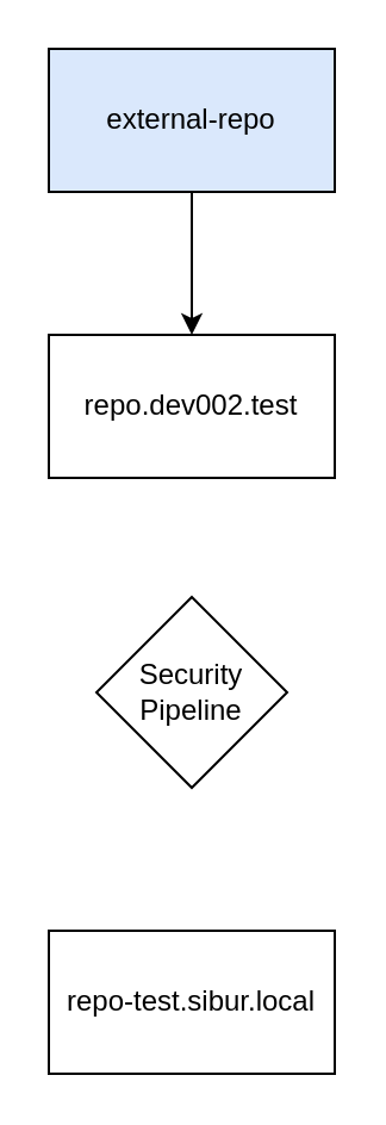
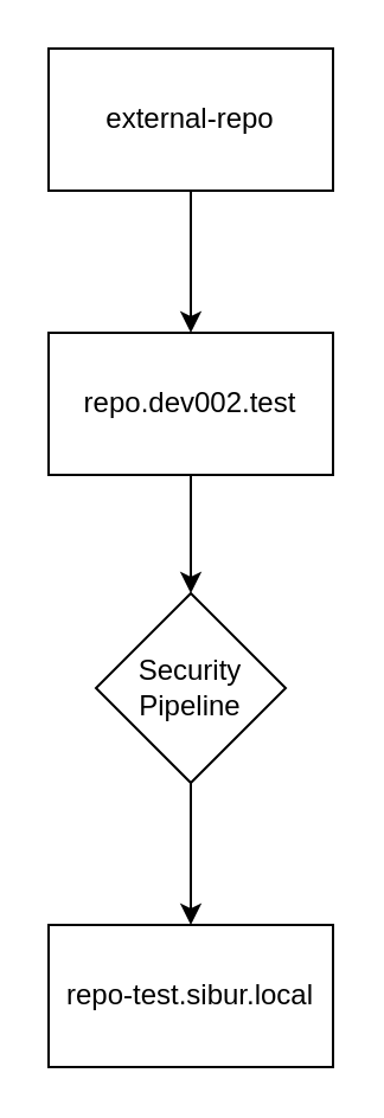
- <mxCell id="4" value="external-repo" style="rounded=0;whiteSpace=wrap;html=1;fillColor=#dae8fc;" vertex="1" parent="1"><mxGeometry x="20" y="20" width="120" height="60" as="geometry" /></mxCell>
+ <mxCell id="4" value="external-repo" style="rounded=0;whiteSpace=wrap;html=1;" vertex="1" parent="1"><mxGeometry x="20" y="20" width="120" height="60" as="geometry" /></mxCell>
+ <mxCell id="6" value="" style="endArrow=classic;html=1;rounded=0;entryX=0.5;entryY=0;entryDx=0;entryDy=0;exitX=0.5;exitY=1;exitDx=0;exitDy=0;" edge="1" parent="1" source="3" target="7"><mxGeometry width="50" height="50" relative="1" as="geometry"><mxPoint x="40" y="240" as="sourcePoint" /><mxPoint x="40" y="170" as="targetPoint" /></mxGeometry></mxCell>
+ <mxCell id="8" value="" style="endArrow=classic;html=1;rounded=0;entryX=0.5;entryY=0;entryDx=0;entryDy=0;exitX=0.5;exitY=1;exitDx=0;exitDy=0;" edge="1" parent="1" source="7" target="2"><mxGeometry width="50" height="50" relative="1" as="geometry"><mxPoint x="-120.14" y="100" as="sourcePoint" /><mxPoint x="-120.14" y="30" as="targetPoint" /></mxGeometry></mxCell>
